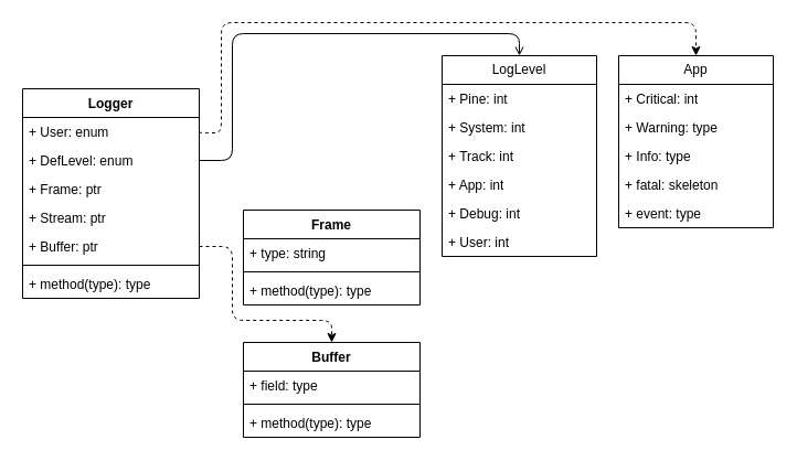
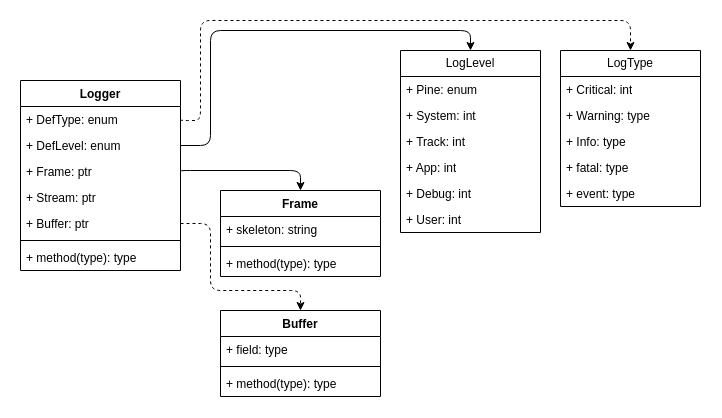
- <mxCell id="28" style="edgeStyle=orthogonalEdgeStyle;rounded=1;orthogonalLoop=1;jettySize=auto;html=1;exitX=1;exitY=0.5;exitDx=0;exitDy=0;entryX=0.5;entryY=0;entryDx=0;entryDy=0;endArrow=open;" edge="1" parent="1" source="5" target="15"><mxGeometry relative="1" as="geometry"><Array as="points"><mxPoint x="210" y="145" /><mxPoint x="210" y="30" /><mxPoint x="470" y="30" /></Array></mxGeometry></mxCell>
+ <mxCell id="28" style="edgeStyle=orthogonalEdgeStyle;rounded=1;orthogonalLoop=1;jettySize=auto;html=1;exitX=1;exitY=0.5;exitDx=0;exitDy=0;entryX=0.5;entryY=0;entryDx=0;entryDy=0;" edge="1" parent="1" source="5" target="15"><mxGeometry relative="1" as="geometry"><Array as="points"><mxPoint x="210" y="145" /><mxPoint x="210" y="30" /><mxPoint x="470" y="30" /></Array></mxGeometry></mxCell>
- <mxCell id="22" value="App&lt;br&gt;" style="swimlane;fontStyle=0;childLayout=stackLayout;horizontal=1;startSize=26;fillColor=none;horizontalStack=0;resizeParent=1;resizeParentMax=0;resizeLast=0;collapsible=1;marginBottom=0;whiteSpace=wrap;html=1;" vertex="1" parent="1"><mxGeometry x="560" y="50" width="140" height="156" as="geometry" /></mxCell>
+ <mxCell id="22" value="LogType&lt;br&gt;" style="swimlane;fontStyle=0;childLayout=stackLayout;horizontal=1;startSize=26;fillColor=none;horizontalStack=0;resizeParent=1;resizeParentMax=0;resizeLast=0;collapsible=1;marginBottom=0;whiteSpace=wrap;html=1;" vertex="1" parent="1"><mxGeometry x="560" y="50" width="140" height="156" as="geometry" /></mxCell>
- <mxCell id="16" value="+ Pine: int" style="text;strokeColor=none;fillColor=none;align=left;verticalAlign=top;spacingLeft=4;spacingRight=4;overflow=hidden;rotatable=0;points=[[0,0.5],[1,0.5]];portConstraint=eastwest;whiteSpace=wrap;html=1;" vertex="1" parent="15"><mxGeometry y="26" width="140" height="26" as="geometry" /></mxCell>
+ <mxCell id="16" value="+ Pine: enum" style="text;strokeColor=none;fillColor=none;align=left;verticalAlign=top;spacingLeft=4;spacingRight=4;overflow=hidden;rotatable=0;points=[[0,0.5],[1,0.5]];portConstraint=eastwest;whiteSpace=wrap;html=1;" vertex="1" parent="15"><mxGeometry y="26" width="140" height="26" as="geometry" /></mxCell>
- <mxCell id="4" value="+ User: enum" style="text;strokeColor=none;fillColor=none;align=left;verticalAlign=top;spacingLeft=4;spacingRight=4;overflow=hidden;rotatable=0;points=[[0,0.5],[1,0.5]];portConstraint=eastwest;whiteSpace=wrap;html=1;" vertex="1" parent="3"><mxGeometry y="26" width="160" height="26" as="geometry" /></mxCell>
+ <mxCell id="4" value="+ DefType: enum" style="text;strokeColor=none;fillColor=none;align=left;verticalAlign=top;spacingLeft=4;spacingRight=4;overflow=hidden;rotatable=0;points=[[0,0.5],[1,0.5]];portConstraint=eastwest;whiteSpace=wrap;html=1;" vertex="1" parent="3"><mxGeometry y="26" width="160" height="26" as="geometry" /></mxCell>
- <mxCell id="26" value="+ fatal: skeleton" style="text;strokeColor=none;fillColor=none;align=left;verticalAlign=top;spacingLeft=4;spacingRight=4;overflow=hidden;rotatable=0;points=[[0,0.5],[1,0.5]];portConstraint=eastwest;whiteSpace=wrap;html=1;" vertex="1" parent="22"><mxGeometry y="104" width="140" height="26" as="geometry" /></mxCell>
+ <mxCell id="26" value="+ fatal: type" style="text;strokeColor=none;fillColor=none;align=left;verticalAlign=top;spacingLeft=4;spacingRight=4;overflow=hidden;rotatable=0;points=[[0,0.5],[1,0.5]];portConstraint=eastwest;whiteSpace=wrap;html=1;" vertex="1" parent="22"><mxGeometry y="104" width="140" height="26" as="geometry" /></mxCell>
+ <mxCell id="29" style="edgeStyle=orthogonalEdgeStyle;rounded=1;orthogonalLoop=1;jettySize=auto;html=1;exitX=1;exitY=0.5;exitDx=0;exitDy=0;entryX=0.5;entryY=0;entryDx=0;entryDy=0;" edge="1" parent="1" source="6" target="11"><mxGeometry relative="1" as="geometry"><Array as="points"><mxPoint x="180" y="170" /><mxPoint x="300" y="170" /></Array></mxGeometry></mxCell>
- <mxCell id="12" value="+ type: string" style="text;strokeColor=none;fillColor=none;align=left;verticalAlign=top;spacingLeft=4;spacingRight=4;overflow=hidden;rotatable=0;points=[[0,0.5],[1,0.5]];portConstraint=eastwest;whiteSpace=wrap;html=1;" vertex="1" parent="11"><mxGeometry y="26" width="160" height="26" as="geometry" /></mxCell>
+ <mxCell id="12" value="+ skeleton: string" style="text;strokeColor=none;fillColor=none;align=left;verticalAlign=top;spacingLeft=4;spacingRight=4;overflow=hidden;rotatable=0;points=[[0,0.5],[1,0.5]];portConstraint=eastwest;whiteSpace=wrap;html=1;" vertex="1" parent="11"><mxGeometry y="26" width="160" height="26" as="geometry" /></mxCell>
